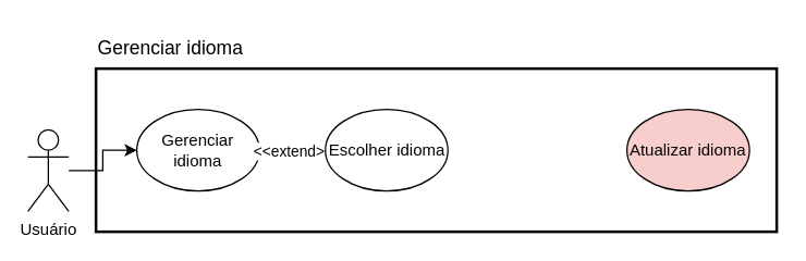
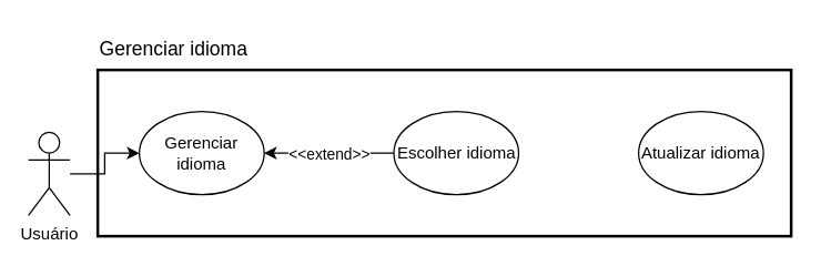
- <mxCell id="8" value="Escolher idioma" style="ellipse;whiteSpace=wrap;html=1;" parent="1" vertex="1"><mxGeometry x="238.5" y="80" width="90" height="60" as="geometry" /></mxCell>
+ <mxCell id="8" value="Escolher idioma" style="ellipse;whiteSpace=wrap;html=1;" parent="1" vertex="1"><mxGeometry x="283.5" y="80" width="90" height="60" as="geometry" /></mxCell>
- <mxCell id="9" value="Atualizar idioma" style="ellipse;whiteSpace=wrap;html=1;fillColor=#f8cecc;" parent="1" vertex="1"><mxGeometry x="460" y="80" width="90" height="60" as="geometry" /></mxCell>
+ <mxCell id="9" value="Atualizar idioma" style="ellipse;whiteSpace=wrap;html=1;" parent="1" vertex="1"><mxGeometry x="460" y="80" width="90" height="60" as="geometry" /></mxCell>
